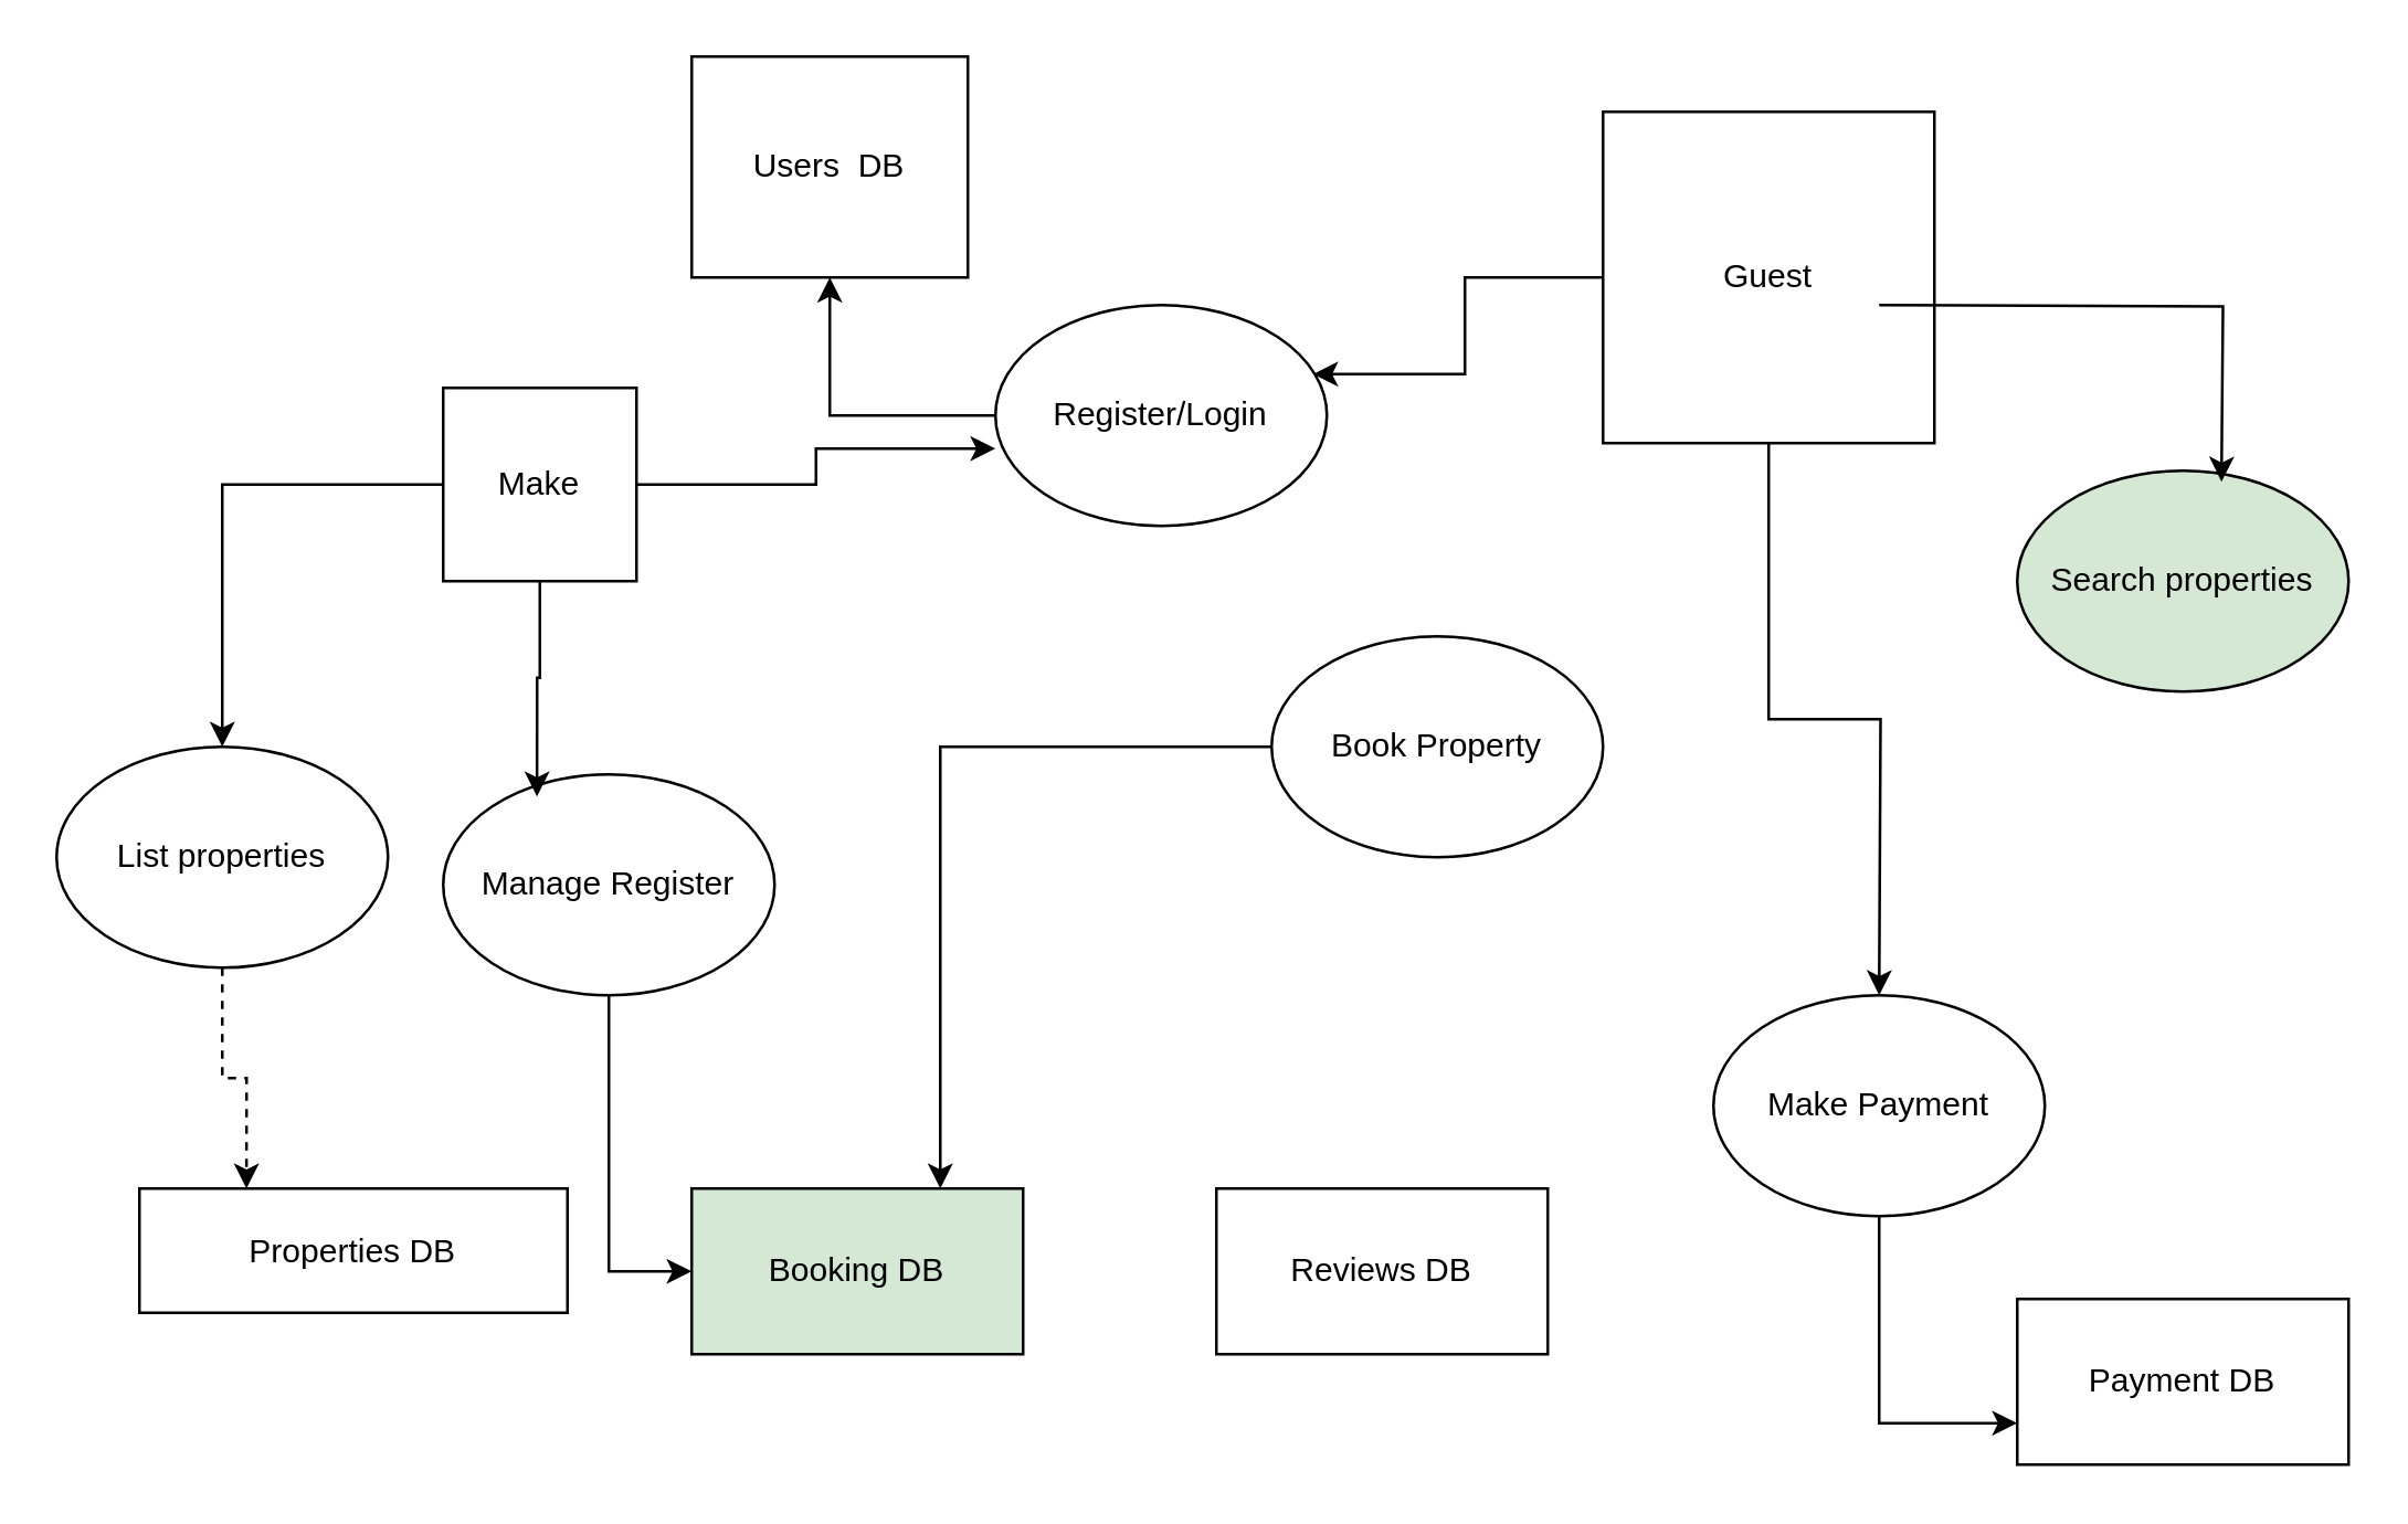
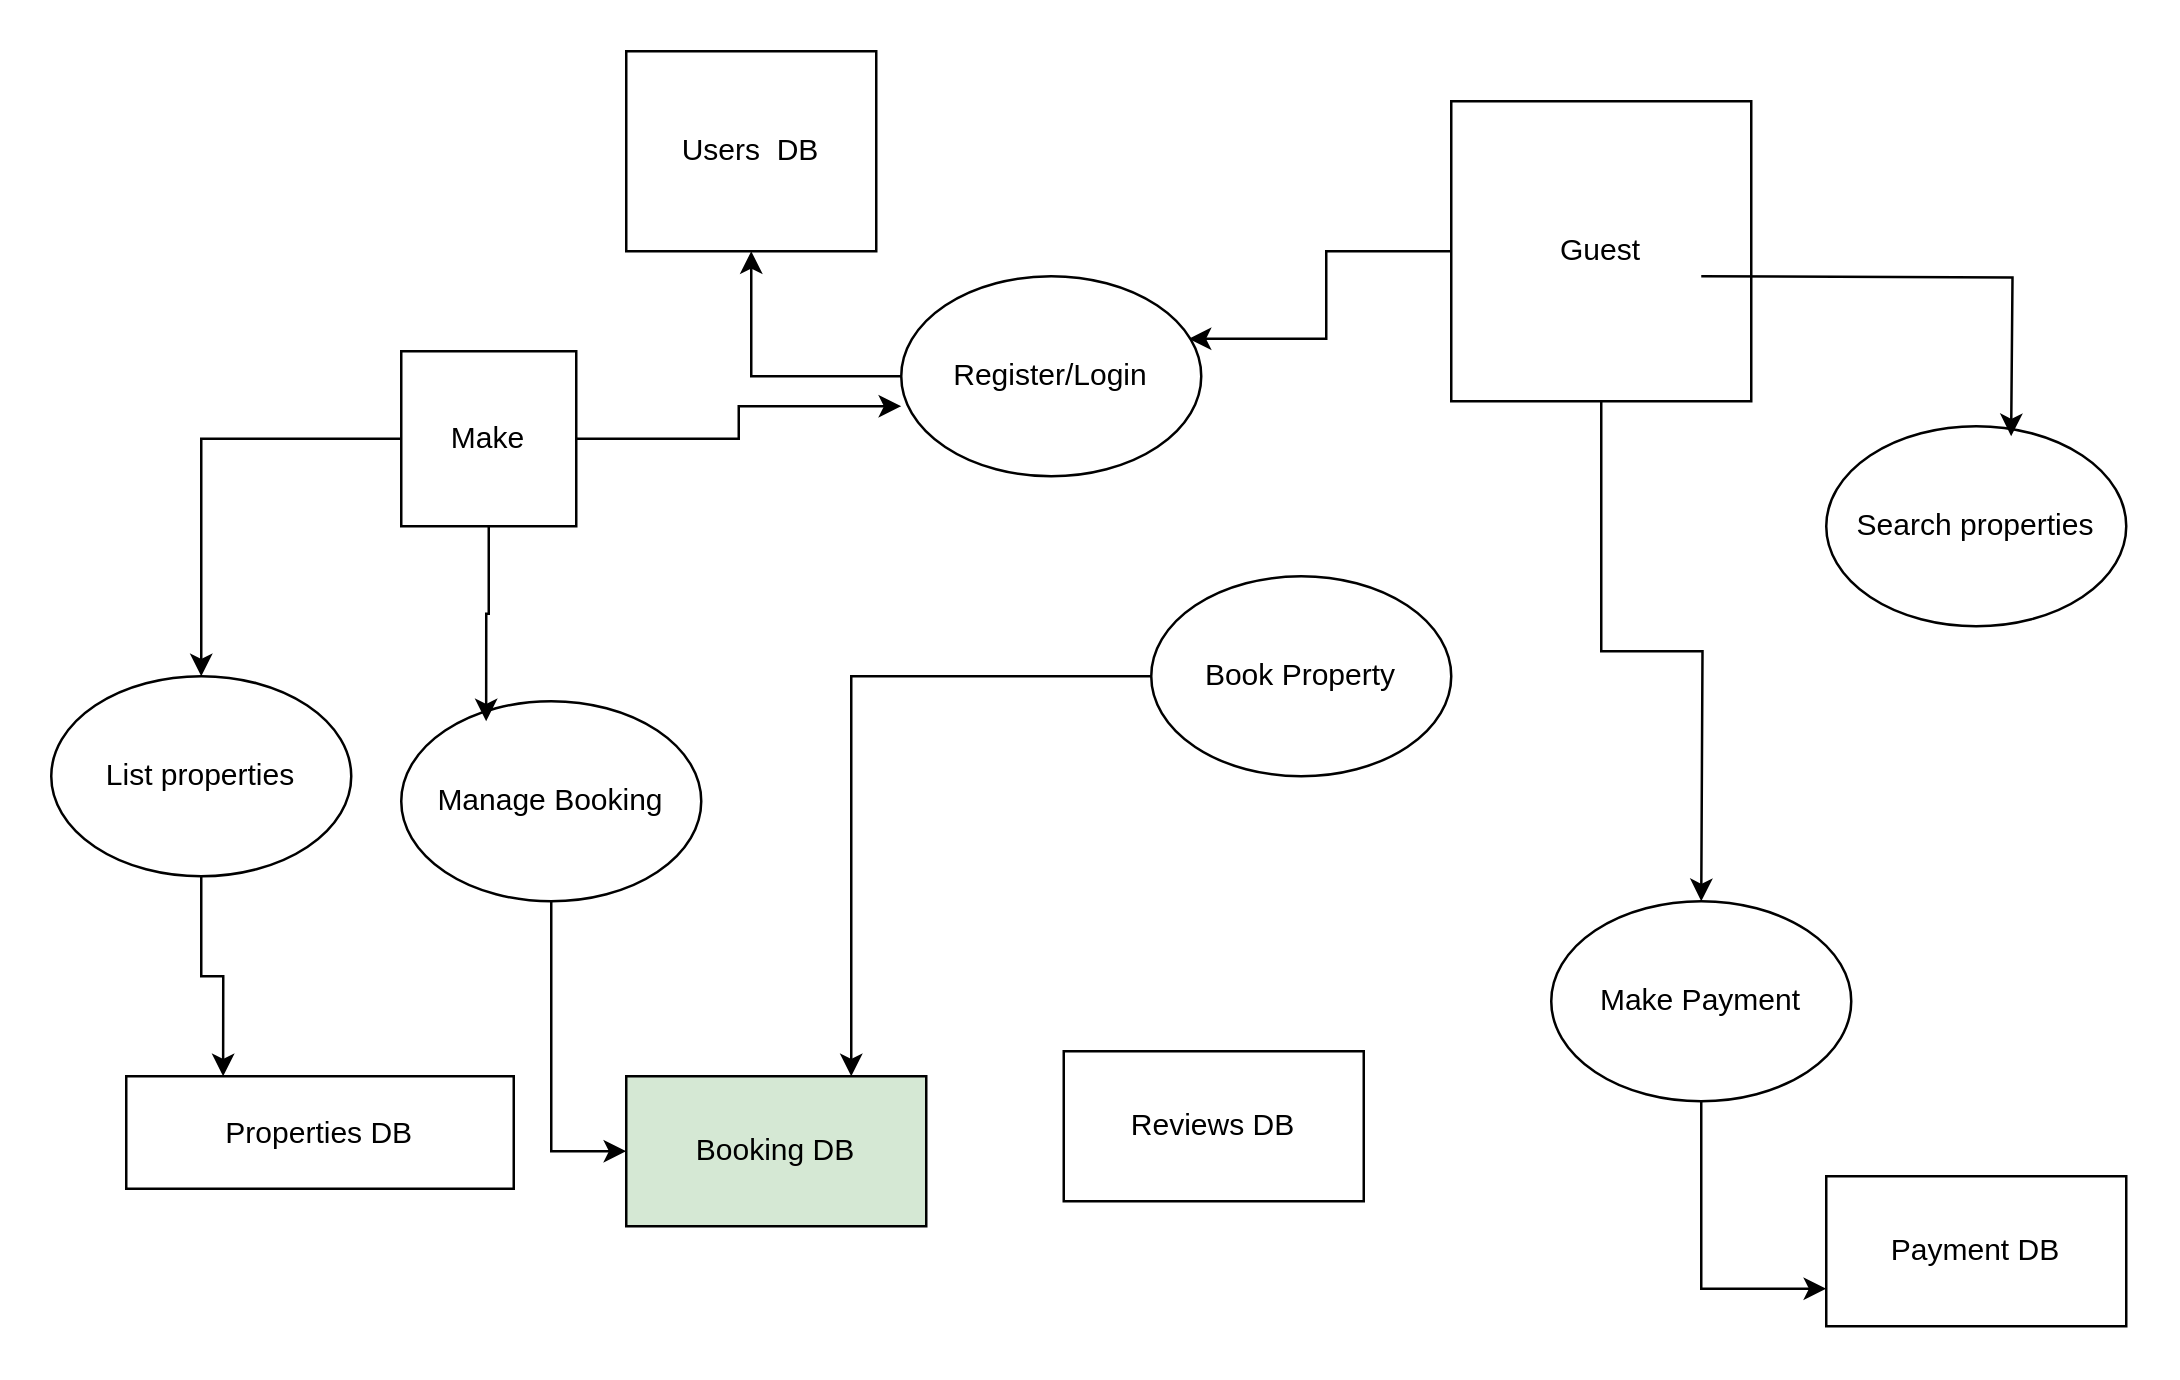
- <mxCell id="14" value="Search properties" style="ellipse;whiteSpace=wrap;html=1;fillColor=#d5e8d4;" vertex="1" parent="1"><mxGeometry x="730" y="170" width="120" height="80" as="geometry" /></mxCell>
+ <mxCell id="14" value="Search properties" style="ellipse;whiteSpace=wrap;html=1;" vertex="1" parent="1"><mxGeometry x="730" y="170" width="120" height="80" as="geometry" /></mxCell>
- <mxCell id="16" value="Manage Register" style="ellipse;whiteSpace=wrap;html=1;" vertex="1" parent="1"><mxGeometry x="160" y="280" width="120" height="80" as="geometry" /></mxCell>
+ <mxCell id="16" value="Manage Booking" style="ellipse;whiteSpace=wrap;html=1;" vertex="1" parent="1"><mxGeometry x="160" y="280" width="120" height="80" as="geometry" /></mxCell>
- <mxCell id="10" style="edgeStyle=orthogonalEdgeStyle;rounded=0;orthogonalLoop=1;jettySize=auto;html=1;entryX=0.25;entryY=0;entryDx=0;entryDy=0;dashed=1;" edge="1" parent="1" source="11" target="17"><mxGeometry relative="1" as="geometry" /></mxCell>
+ <mxCell id="10" style="edgeStyle=orthogonalEdgeStyle;rounded=0;orthogonalLoop=1;jettySize=auto;html=1;entryX=0.25;entryY=0;entryDx=0;entryDy=0;" edge="1" parent="1" source="11" target="17"><mxGeometry relative="1" as="geometry" /></mxCell>
- <mxCell id="21" value="Reviews DB" style="rounded=0;whiteSpace=wrap;html=1;" vertex="1" parent="1"><mxGeometry x="440" y="430" width="120" height="60" as="geometry" /></mxCell>
+ <mxCell id="21" value="Reviews DB" style="rounded=0;whiteSpace=wrap;html=1;" vertex="1" parent="1"><mxGeometry x="425" y="420" width="120" height="60" as="geometry" /></mxCell>
